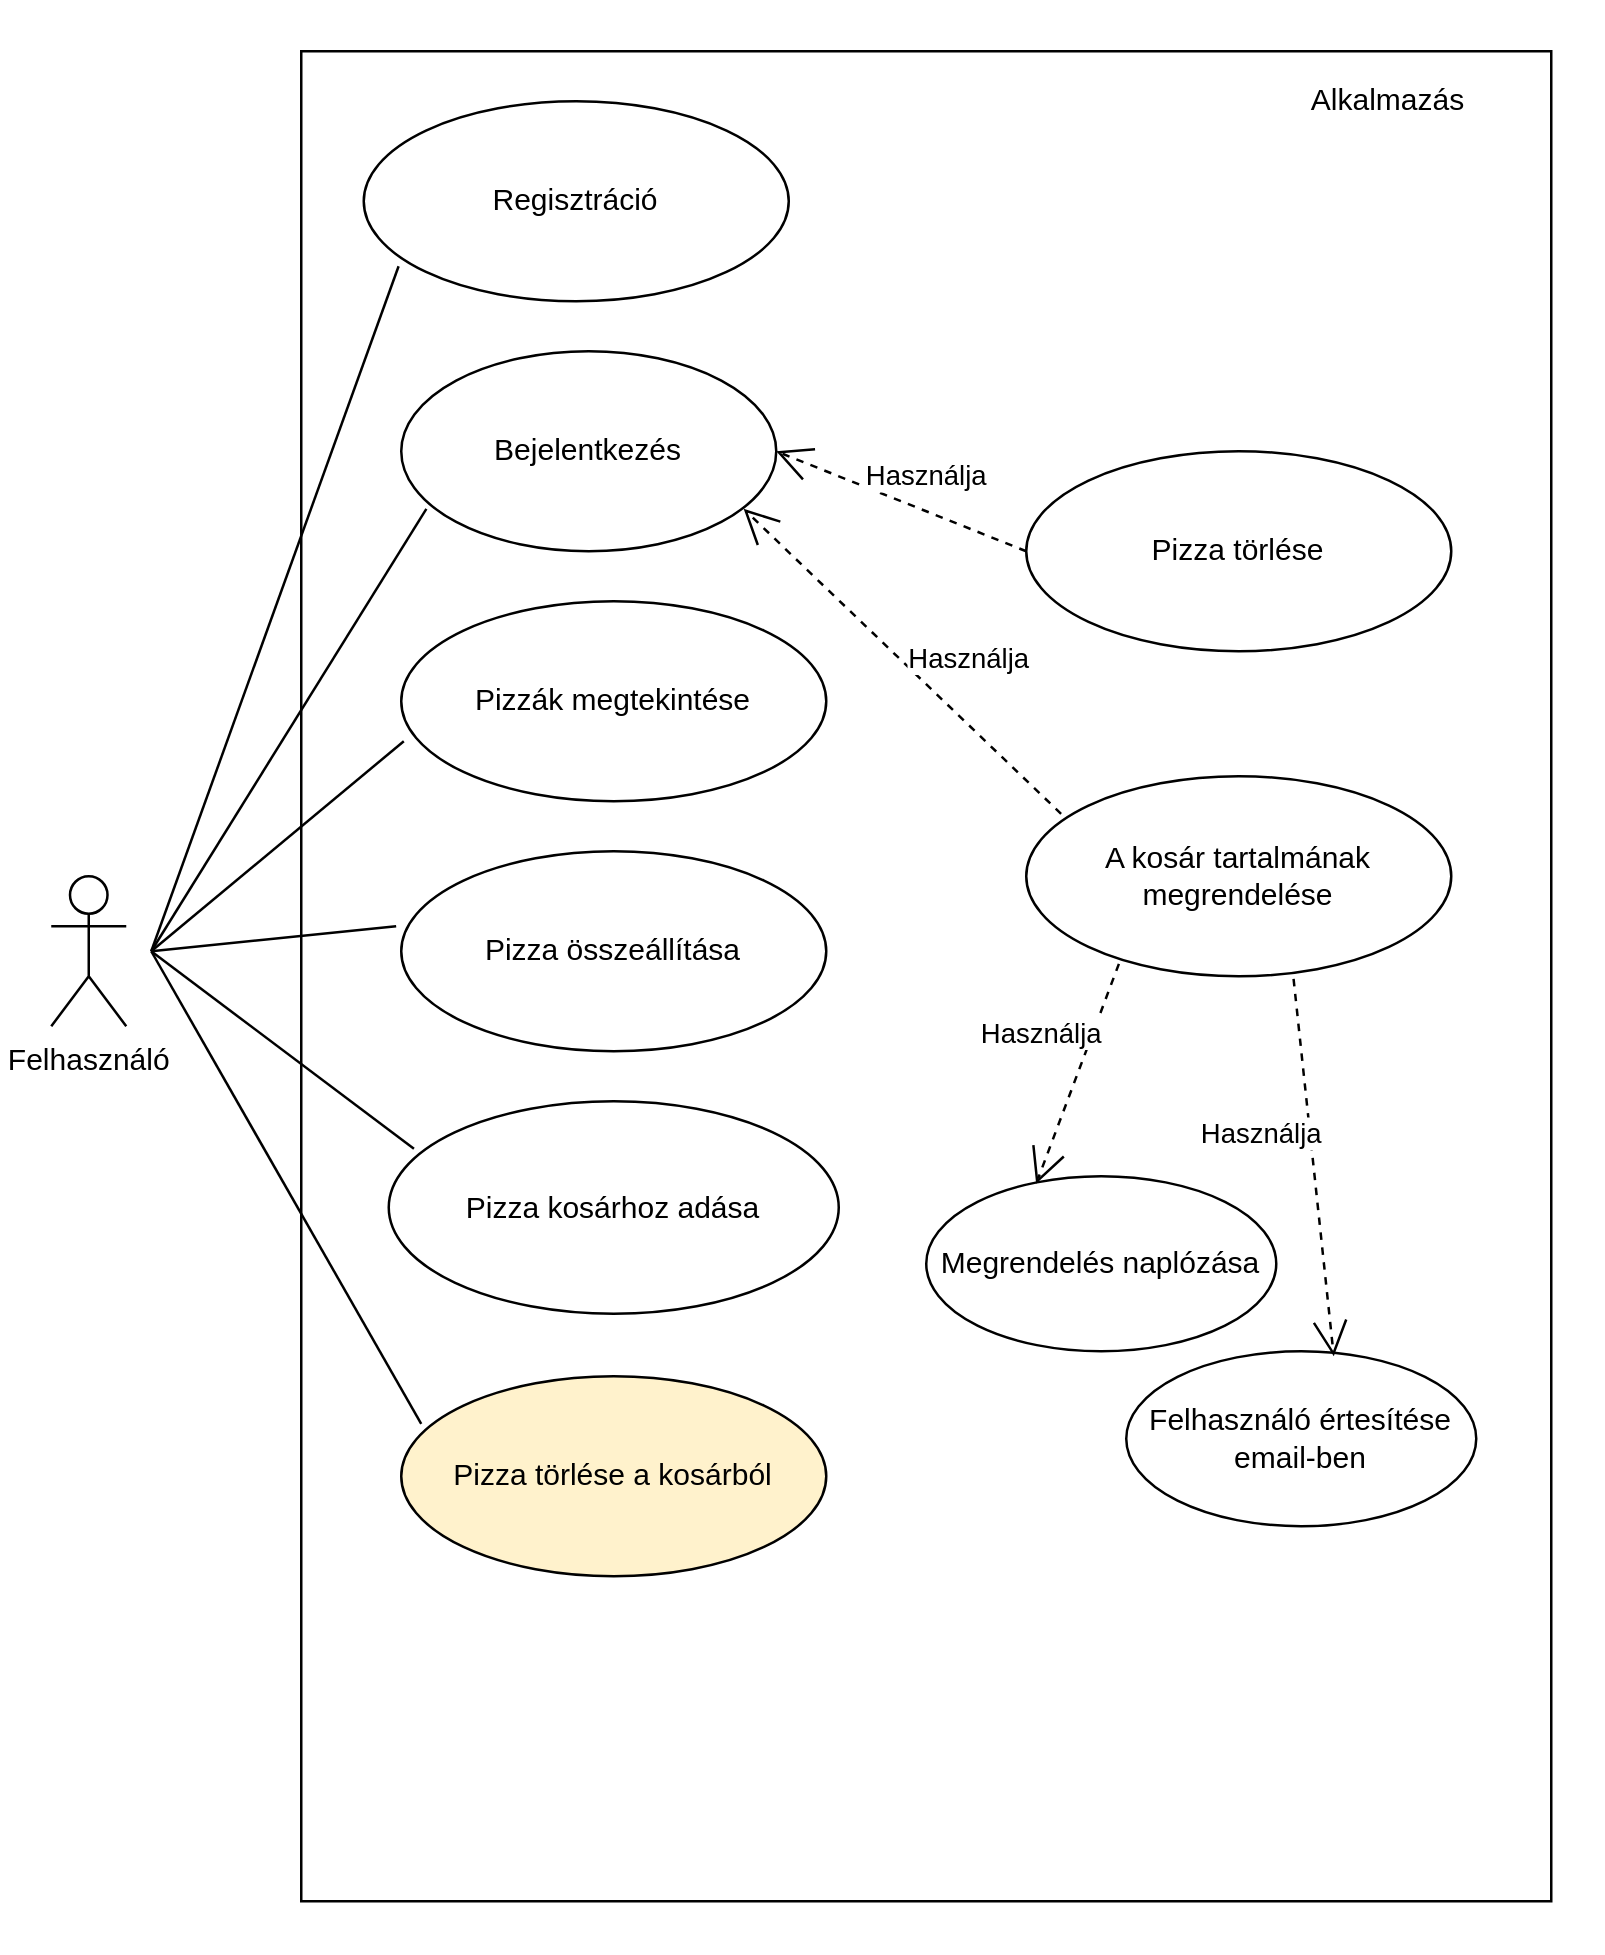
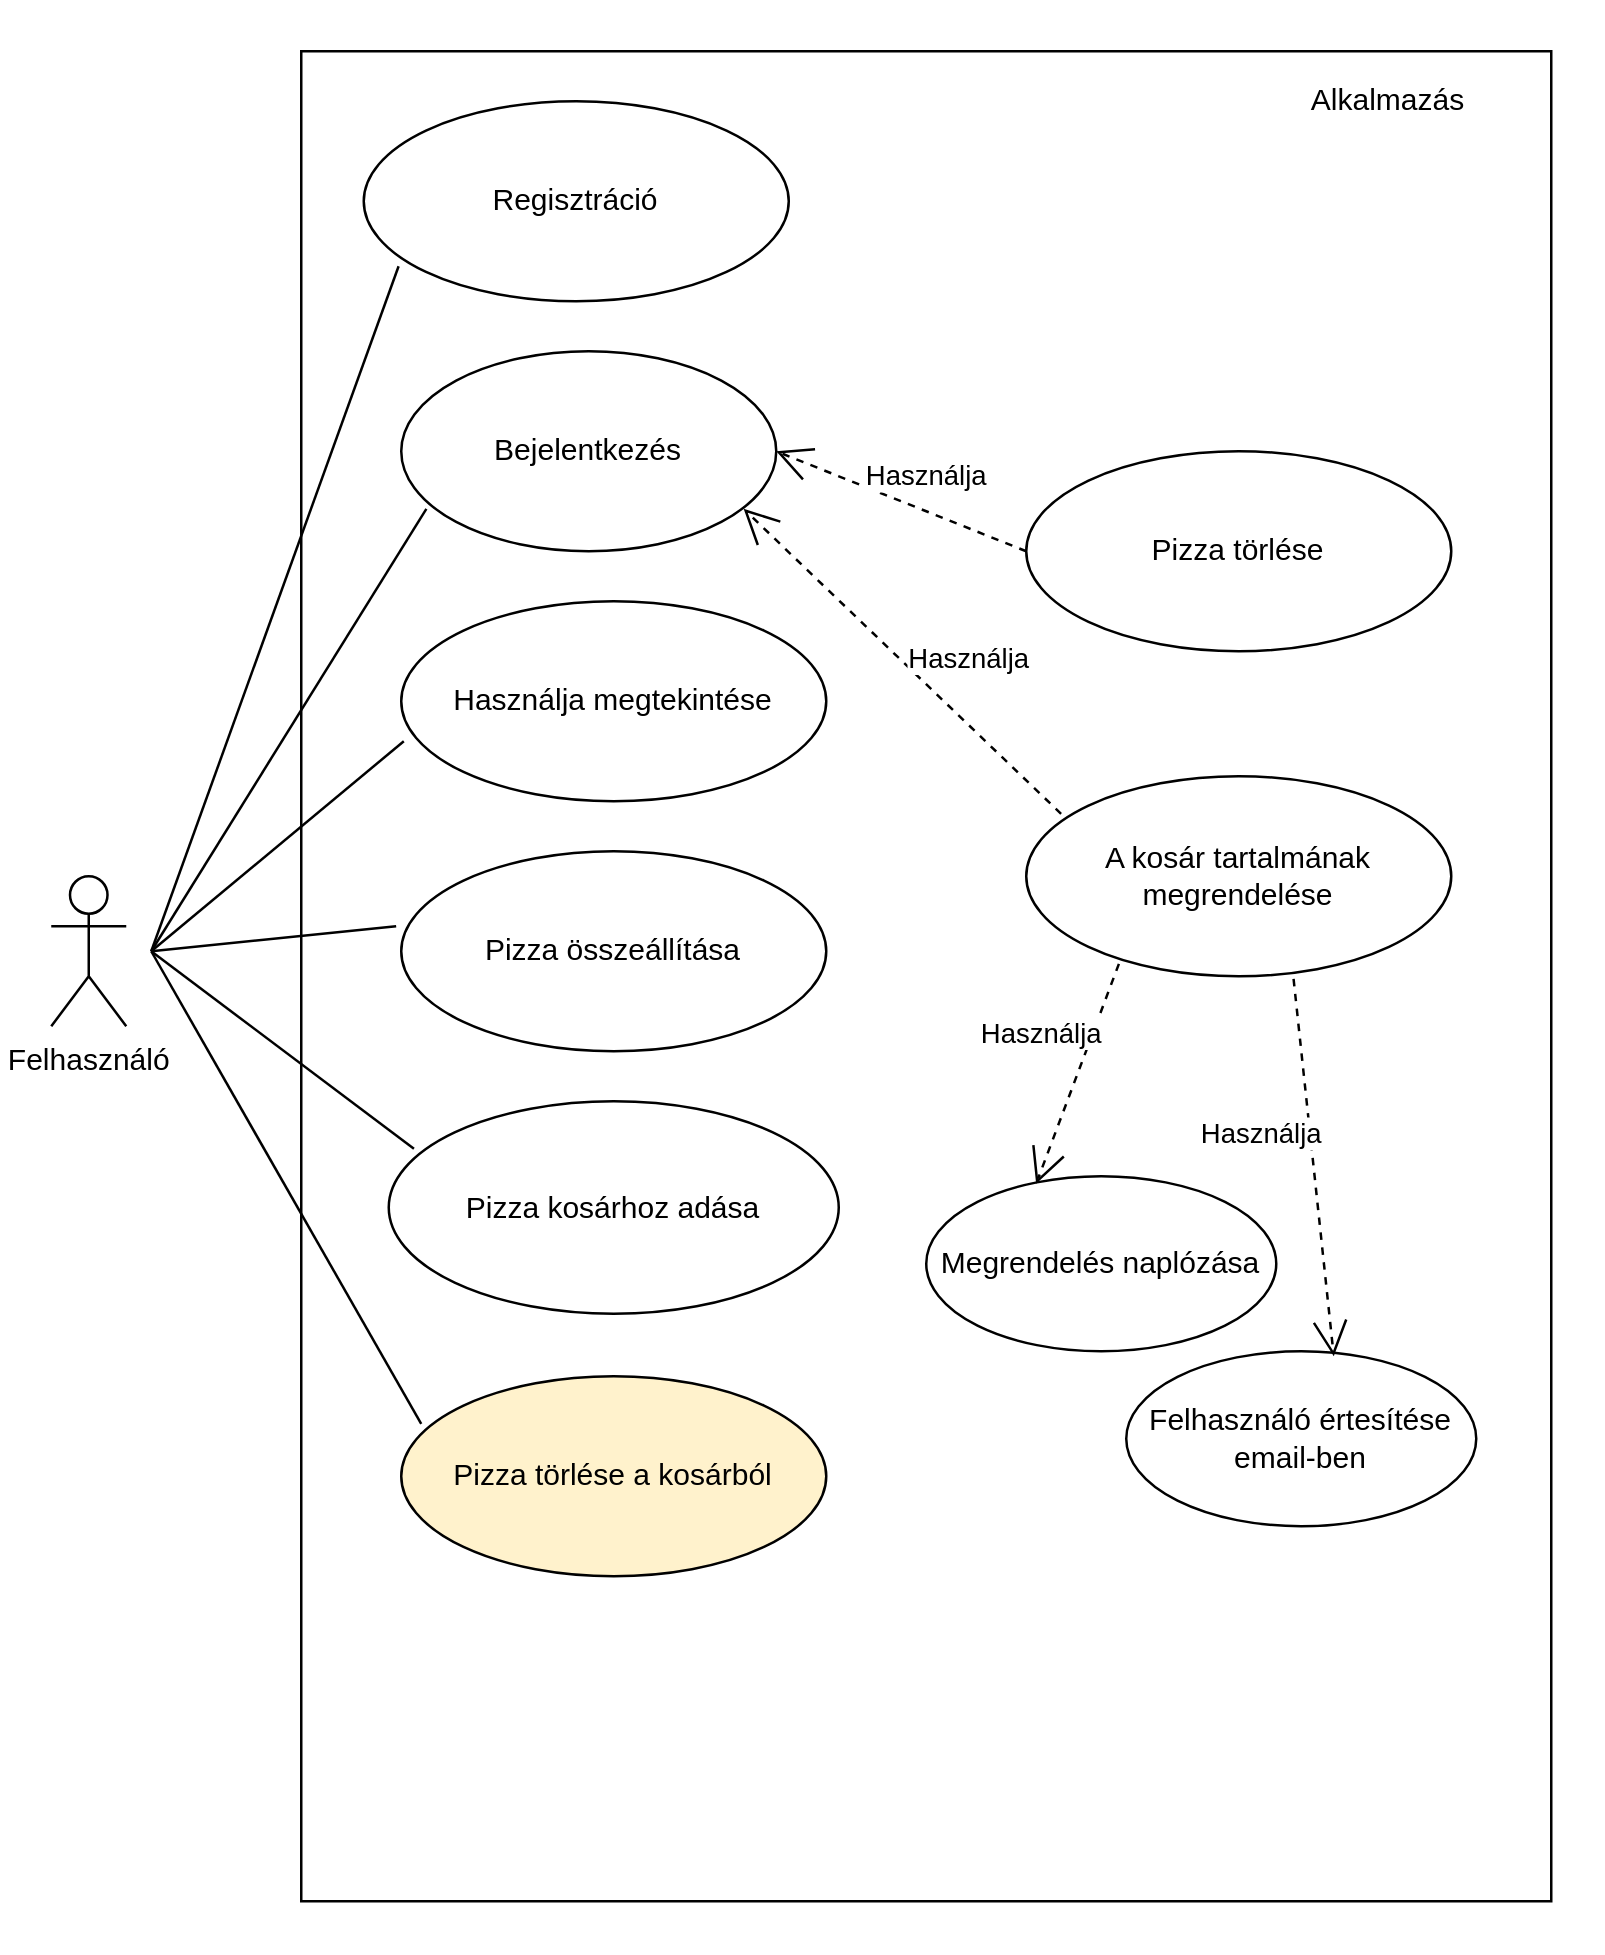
- <mxCell id="5" value="Pizzák megtekintése" style="ellipse;whiteSpace=wrap;html=1;" vertex="1" parent="1"><mxGeometry x="160" y="240" width="170" height="80" as="geometry" /></mxCell>
+ <mxCell id="5" value="Használja megtekintése" style="ellipse;whiteSpace=wrap;html=1;" vertex="1" parent="1"><mxGeometry x="160" y="240" width="170" height="80" as="geometry" /></mxCell>
